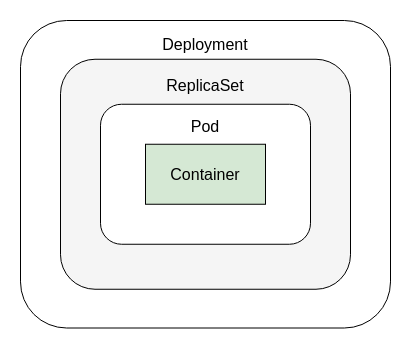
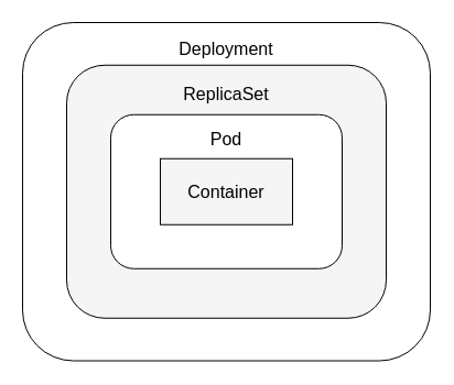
- <mxCell id="5" value="Container" style="rounded=0;whiteSpace=wrap;html=1;fontSize=16;fillColor=#d5e8d4;" vertex="1" parent="1"><mxGeometry x="145" y="143.75" width="120" height="60" as="geometry" /></mxCell>
+ <mxCell id="5" value="Container" style="rounded=0;whiteSpace=wrap;html=1;fontSize=16;fillColor=#F5F5F5;" vertex="1" parent="1"><mxGeometry x="145" y="143.75" width="120" height="60" as="geometry" /></mxCell>
